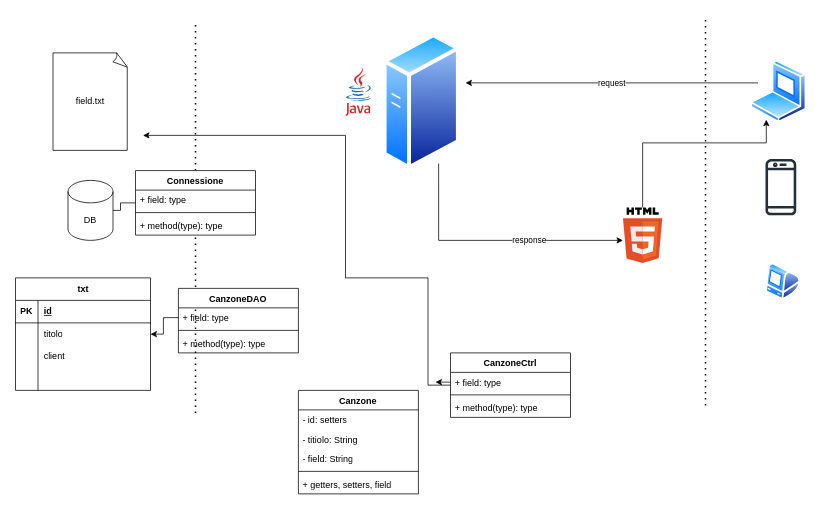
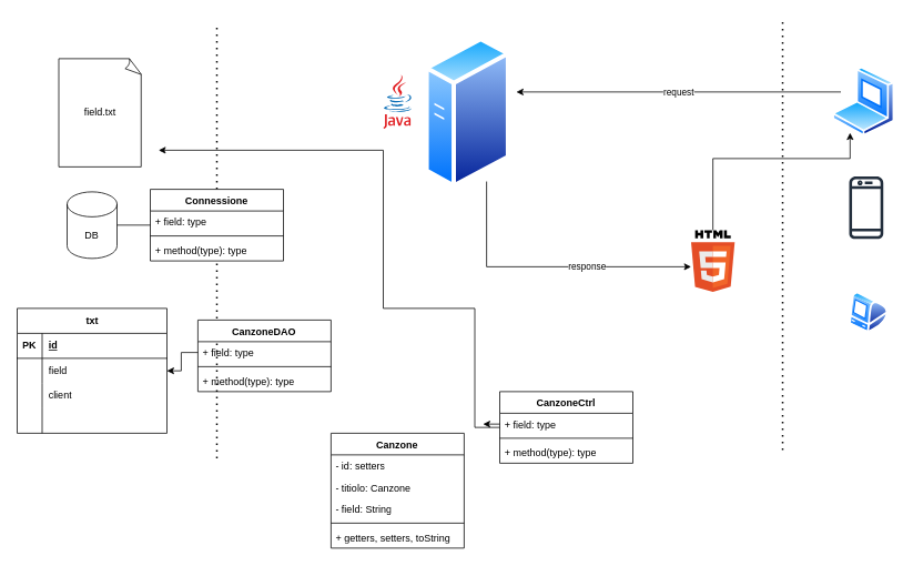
- <mxCell id="3" value="DB" style="shape=cylinder3;whiteSpace=wrap;html=1;boundedLbl=1;backgroundOutline=1;size=15;" vertex="1" parent="1"><mxGeometry x="90" y="240" width="60" height="80" as="geometry" /></mxCell>
+ <mxCell id="3" value="DB" style="shape=cylinder3;whiteSpace=wrap;html=1;boundedLbl=1;backgroundOutline=1;size=15;" vertex="1" parent="1"><mxGeometry x="80" y="230" width="60" height="80" as="geometry" /></mxCell>
- <mxCell id="10" value="titolo" style="shape=partialRectangle;connectable=0;fillColor=none;top=0;left=0;bottom=0;right=0;align=left;spacingLeft=6;overflow=hidden;whiteSpace=wrap;html=1;" vertex="1" parent="8"><mxGeometry x="30" width="150" height="30" as="geometry"><mxRectangle width="150" height="30" as="alternateBounds" /></mxGeometry></mxCell>
+ <mxCell id="10" value="field" style="shape=partialRectangle;connectable=0;fillColor=none;top=0;left=0;bottom=0;right=0;align=left;spacingLeft=6;overflow=hidden;whiteSpace=wrap;html=1;" vertex="1" parent="8"><mxGeometry x="30" width="150" height="30" as="geometry"><mxRectangle width="150" height="30" as="alternateBounds" /></mxGeometry></mxCell>
- <mxCell id="35" value="- titiolo: String" style="text;strokeColor=none;fillColor=none;align=left;verticalAlign=top;spacingLeft=4;spacingRight=4;overflow=hidden;rotatable=0;points=[[0,0.5],[1,0.5]];portConstraint=eastwest;whiteSpace=wrap;html=1;" vertex="1" parent="33"><mxGeometry y="52" width="160" height="26" as="geometry" /></mxCell>
+ <mxCell id="35" value="- titiolo: Canzone" style="text;strokeColor=none;fillColor=none;align=left;verticalAlign=top;spacingLeft=4;spacingRight=4;overflow=hidden;rotatable=0;points=[[0,0.5],[1,0.5]];portConstraint=eastwest;whiteSpace=wrap;html=1;" vertex="1" parent="33"><mxGeometry y="52" width="160" height="26" as="geometry" /></mxCell>
- <mxCell id="38" value="+ getters, setters, field" style="text;strokeColor=none;fillColor=none;align=left;verticalAlign=top;spacingLeft=4;spacingRight=4;overflow=hidden;rotatable=0;points=[[0,0.5],[1,0.5]];portConstraint=eastwest;whiteSpace=wrap;html=1;" vertex="1" parent="33"><mxGeometry y="112" width="160" height="26" as="geometry" /></mxCell>
+ <mxCell id="38" value="+ getters, setters, toString" style="text;strokeColor=none;fillColor=none;align=left;verticalAlign=top;spacingLeft=4;spacingRight=4;overflow=hidden;rotatable=0;points=[[0,0.5],[1,0.5]];portConstraint=eastwest;whiteSpace=wrap;html=1;" vertex="1" parent="33"><mxGeometry y="112" width="160" height="26" as="geometry" /></mxCell>
